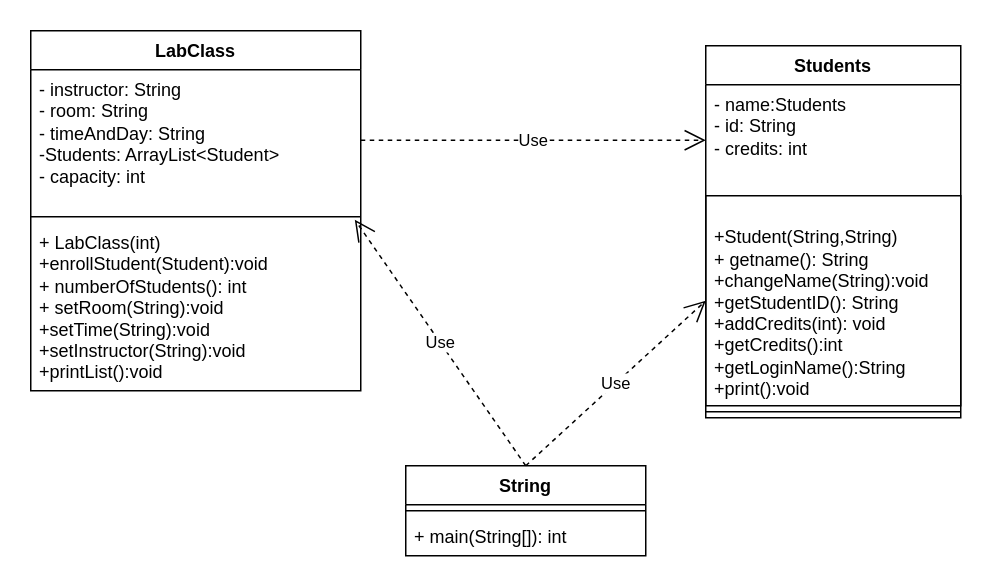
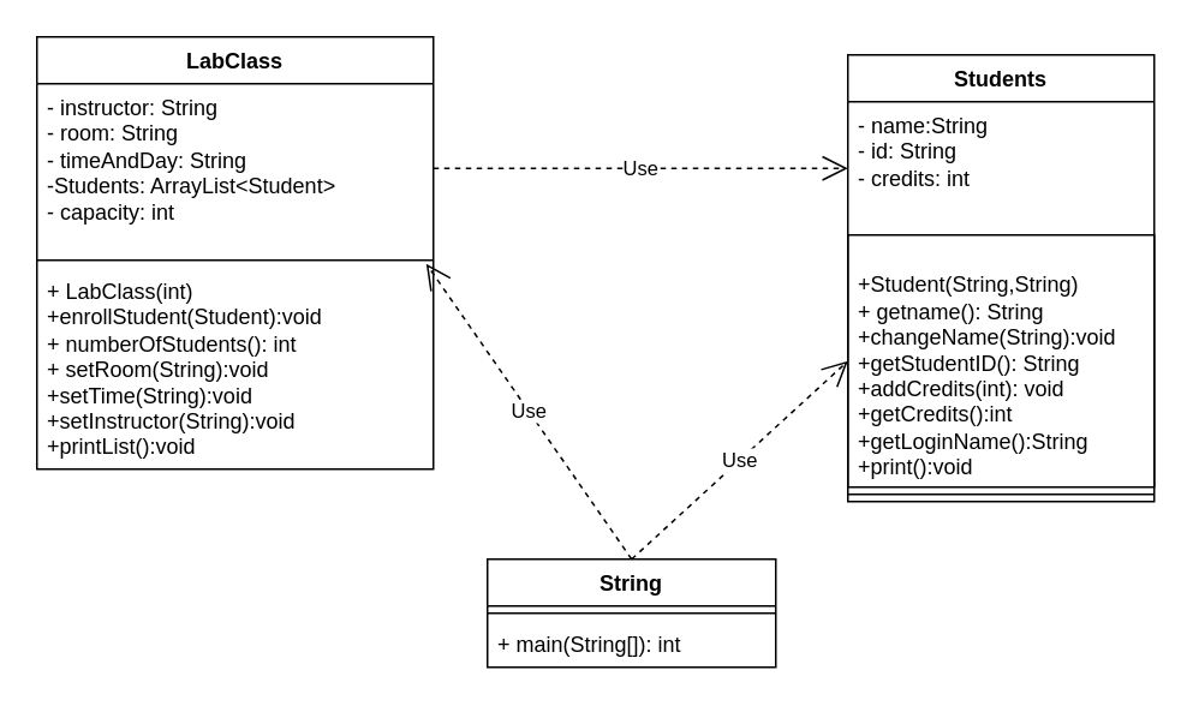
- <mxCell id="3" value="&lt;div&gt;- name:Students&lt;/div&gt;&lt;div&gt;- id: String&lt;/div&gt;- credits: int" style="text;strokeColor=none;fillColor=none;align=left;verticalAlign=top;spacingLeft=4;spacingRight=4;overflow=hidden;rotatable=0;points=[[0,0.5],[1,0.5]];portConstraint=eastwest;whiteSpace=wrap;html=1;" vertex="1" parent="2"><mxGeometry y="26" width="170" height="74" as="geometry" /></mxCell>
+ <mxCell id="3" value="&lt;div&gt;- name:String&lt;/div&gt;&lt;div&gt;- id: String&lt;/div&gt;- credits: int" style="text;strokeColor=none;fillColor=none;align=left;verticalAlign=top;spacingLeft=4;spacingRight=4;overflow=hidden;rotatable=0;points=[[0,0.5],[1,0.5]];portConstraint=eastwest;whiteSpace=wrap;html=1;" vertex="1" parent="2"><mxGeometry y="26" width="170" height="74" as="geometry" /></mxCell>
